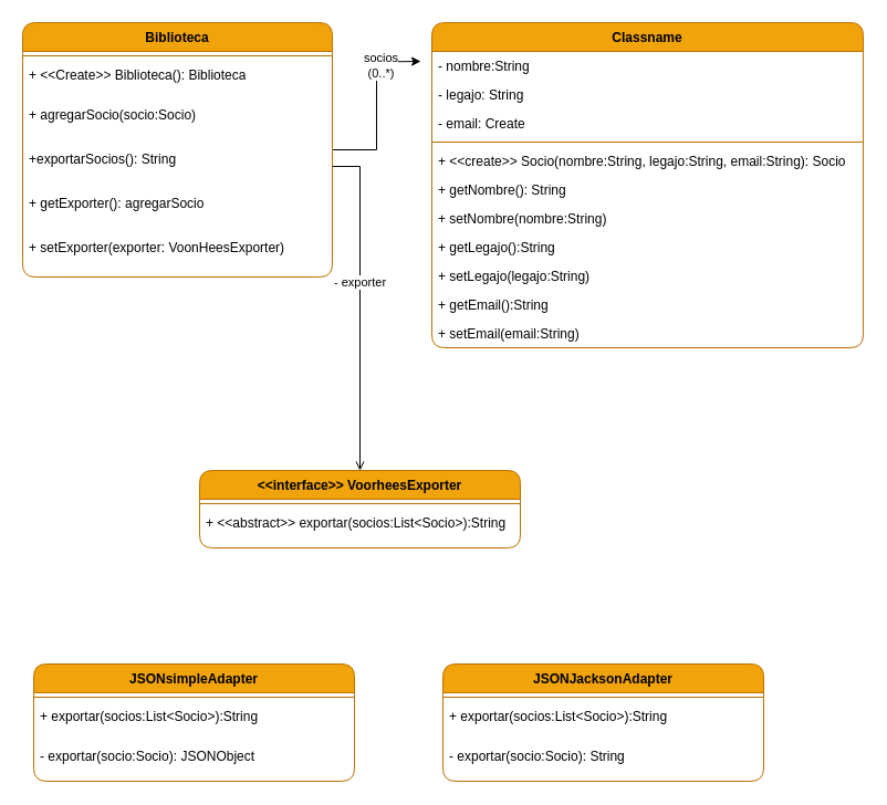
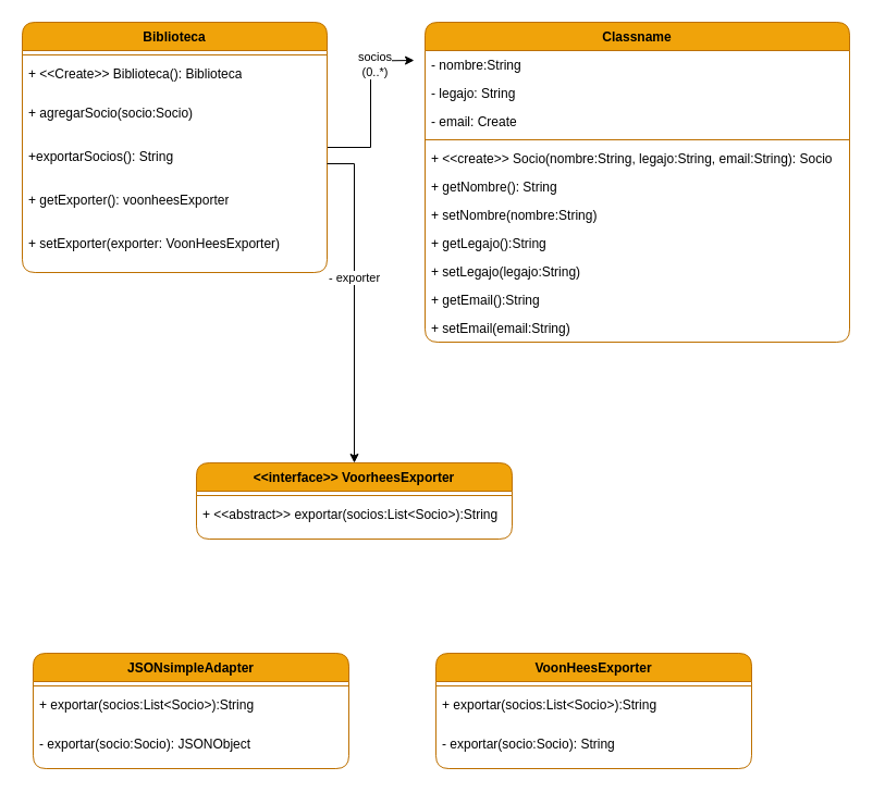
- <mxCell id="9" value="+ getExporter(): agregarSocio" style="text;strokeColor=none;fillColor=none;align=left;verticalAlign=top;spacingLeft=4;spacingRight=4;overflow=hidden;rotatable=0;points=[[0,0.5],[1,0.5]];portConstraint=eastwest;whiteSpace=wrap;html=1;" vertex="1" parent="4"><mxGeometry y="150" width="280" height="40" as="geometry" /></mxCell>
+ <mxCell id="9" value="+ getExporter(): voonheesExporter" style="text;strokeColor=none;fillColor=none;align=left;verticalAlign=top;spacingLeft=4;spacingRight=4;overflow=hidden;rotatable=0;points=[[0,0.5],[1,0.5]];portConstraint=eastwest;whiteSpace=wrap;html=1;" vertex="1" parent="4"><mxGeometry y="150" width="280" height="40" as="geometry" /></mxCell>
- <mxCell id="26" style="edgeStyle=orthogonalEdgeStyle;rounded=0;orthogonalLoop=1;jettySize=auto;html=1;endArrow=open;" edge="1" parent="1" source="8" target="23"><mxGeometry relative="1" as="geometry" /></mxCell>
+ <mxCell id="26" style="edgeStyle=orthogonalEdgeStyle;rounded=0;orthogonalLoop=1;jettySize=auto;html=1;" edge="1" parent="1" source="8" target="23"><mxGeometry relative="1" as="geometry" /></mxCell>
- <mxCell id="32" value="JSONJacksonAdapter" style="swimlane;fontStyle=1;align=center;verticalAlign=top;childLayout=stackLayout;horizontal=1;startSize=26;horizontalStack=0;resizeParent=1;resizeParentMax=0;resizeLast=0;collapsible=1;marginBottom=0;whiteSpace=wrap;html=1;fillColor=#f0a30a;strokeColor=#BD7000;fontColor=#000000;gradientColor=none;rounded=1;glass=0;shadow=0;" vertex="1" parent="1"><mxGeometry x="400" y="600" width="290" height="106" as="geometry" /></mxCell>
+ <mxCell id="32" value="VoonHeesExporter" style="swimlane;fontStyle=1;align=center;verticalAlign=top;childLayout=stackLayout;horizontal=1;startSize=26;horizontalStack=0;resizeParent=1;resizeParentMax=0;resizeLast=0;collapsible=1;marginBottom=0;whiteSpace=wrap;html=1;fillColor=#f0a30a;strokeColor=#BD7000;fontColor=#000000;gradientColor=none;rounded=1;glass=0;shadow=0;" vertex="1" parent="1"><mxGeometry x="400" y="600" width="290" height="106" as="geometry" /></mxCell>
